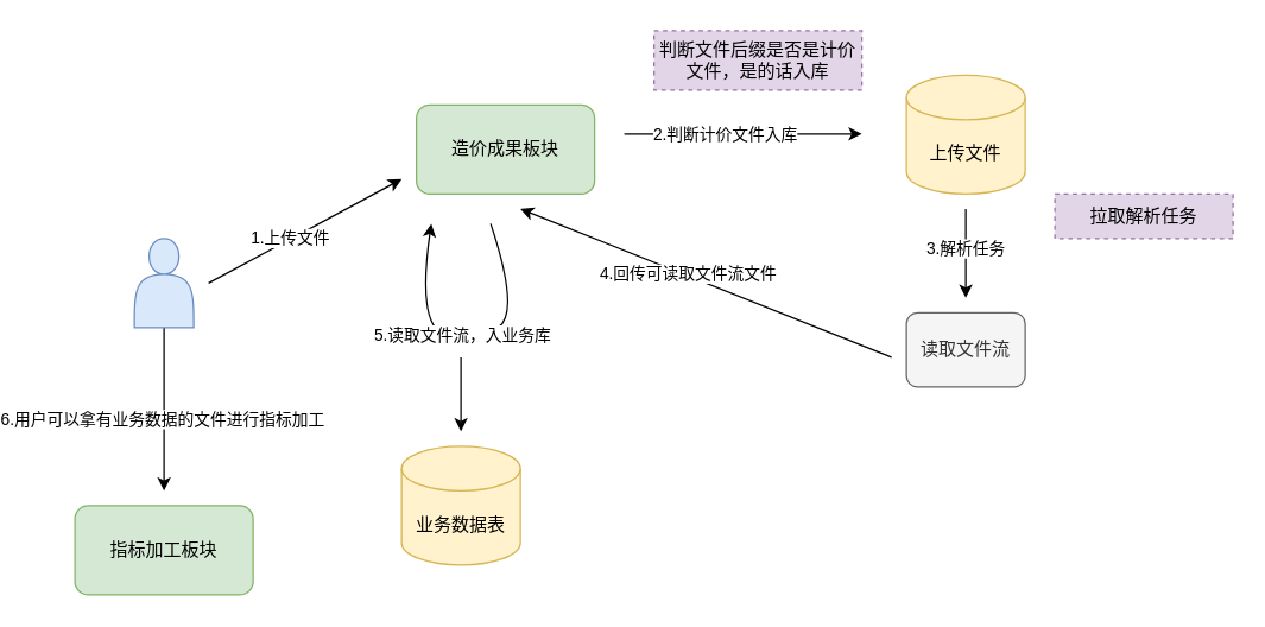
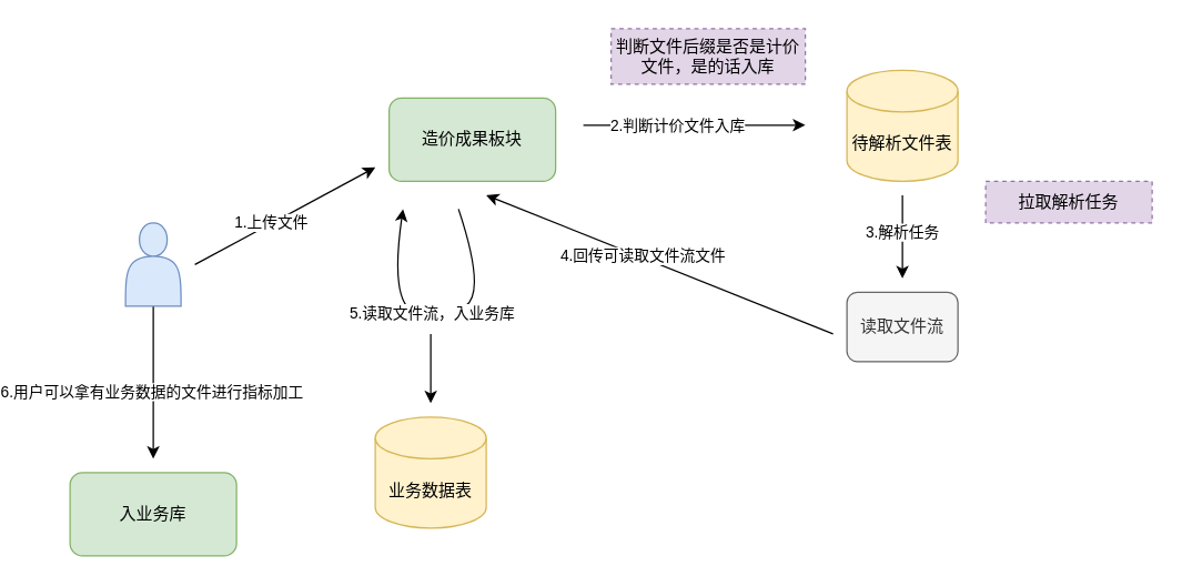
- <mxCell id="10" value="上传文件" style="shape=cylinder3;whiteSpace=wrap;html=1;boundedLbl=1;backgroundOutline=1;size=15;fillColor=#fff2cc;strokeColor=#d6b656;" vertex="1" parent="1"><mxGeometry x="580" y="50" width="80" height="80" as="geometry" /></mxCell>
+ <mxCell id="10" value="待解析文件表" style="shape=cylinder3;whiteSpace=wrap;html=1;boundedLbl=1;backgroundOutline=1;size=15;fillColor=#fff2cc;strokeColor=#d6b656;" vertex="1" parent="1"><mxGeometry x="580" y="50" width="80" height="80" as="geometry" /></mxCell>
- <mxCell id="22" value="指标加工板块" style="rounded=1;whiteSpace=wrap;html=1;fillColor=#d5e8d4;strokeColor=#82b366;" vertex="1" parent="1"><mxGeometry x="20" y="340" width="120" height="60" as="geometry" /></mxCell>
+ <mxCell id="22" value="入业务库" style="rounded=1;whiteSpace=wrap;html=1;fillColor=#d5e8d4;strokeColor=#82b366;" vertex="1" parent="1"><mxGeometry x="20" y="340" width="120" height="60" as="geometry" /></mxCell>
